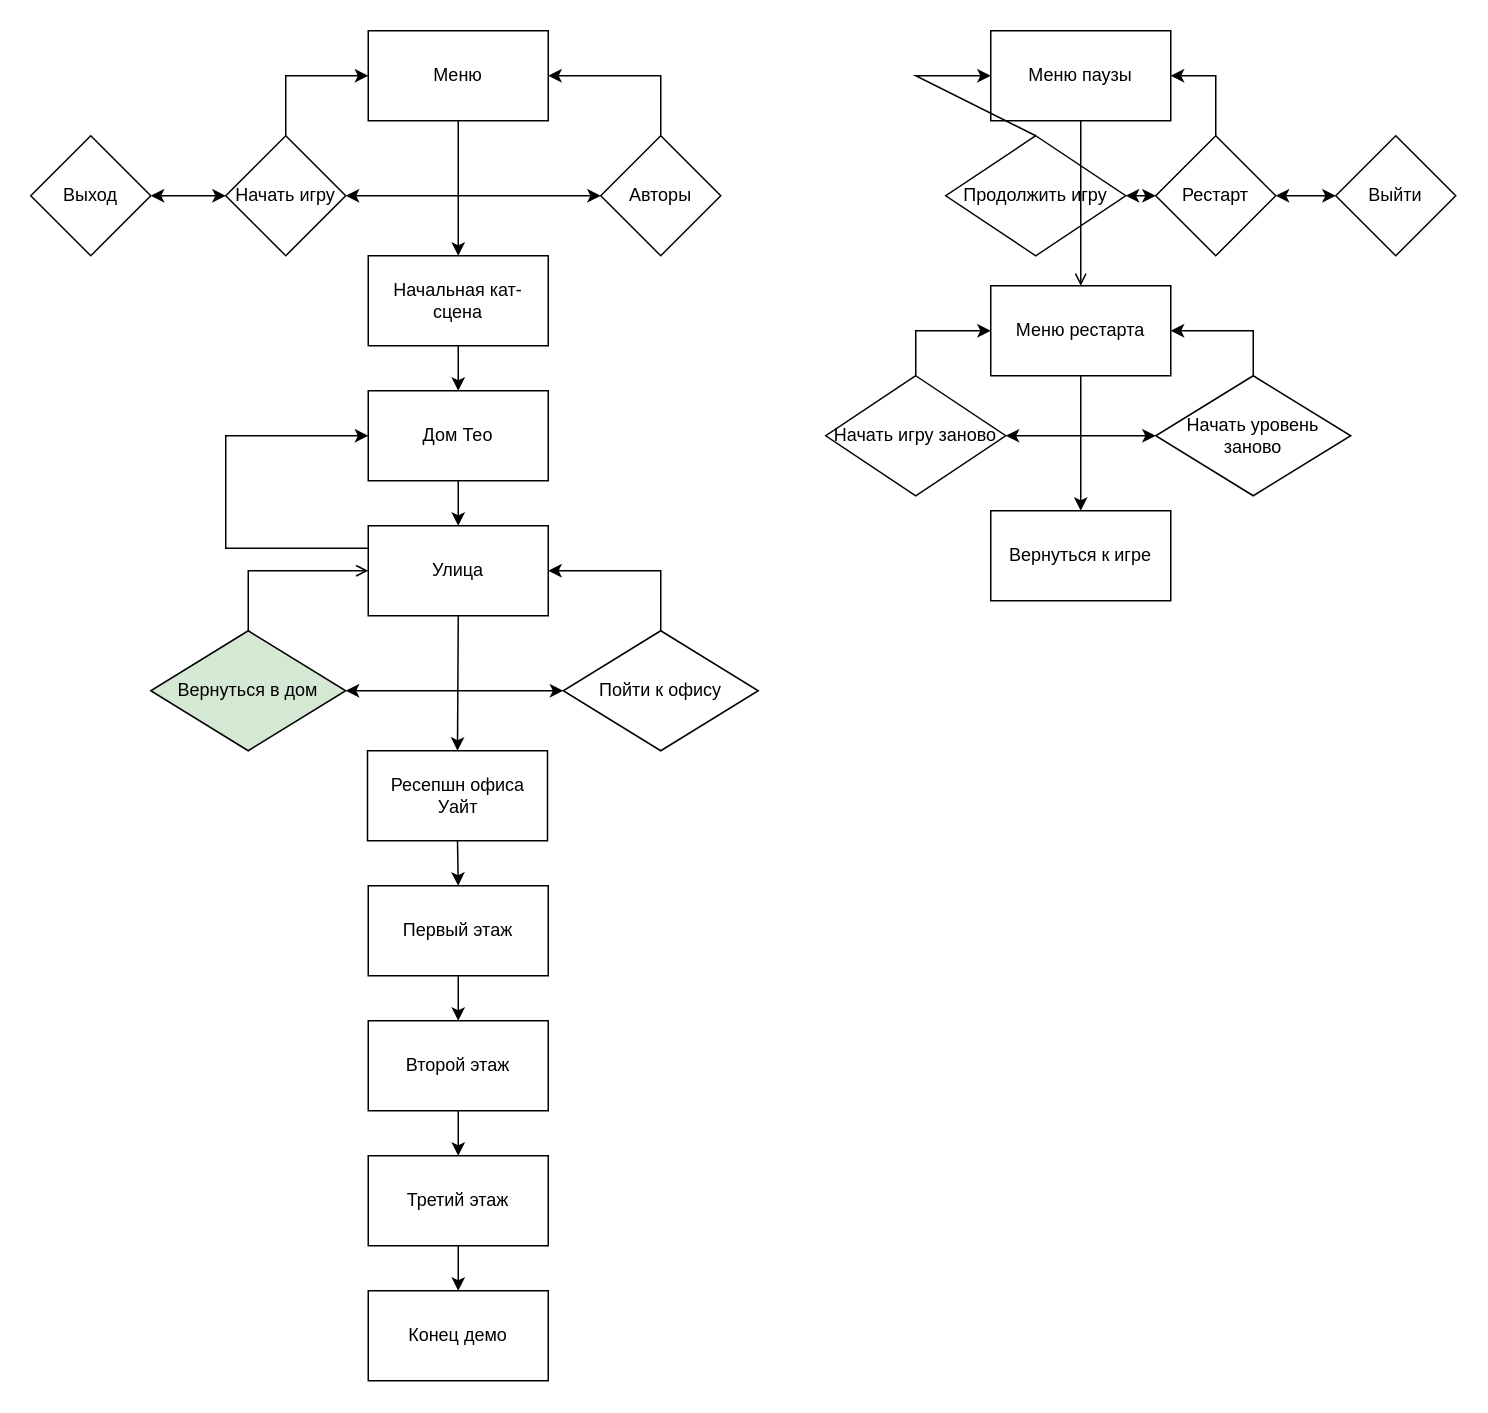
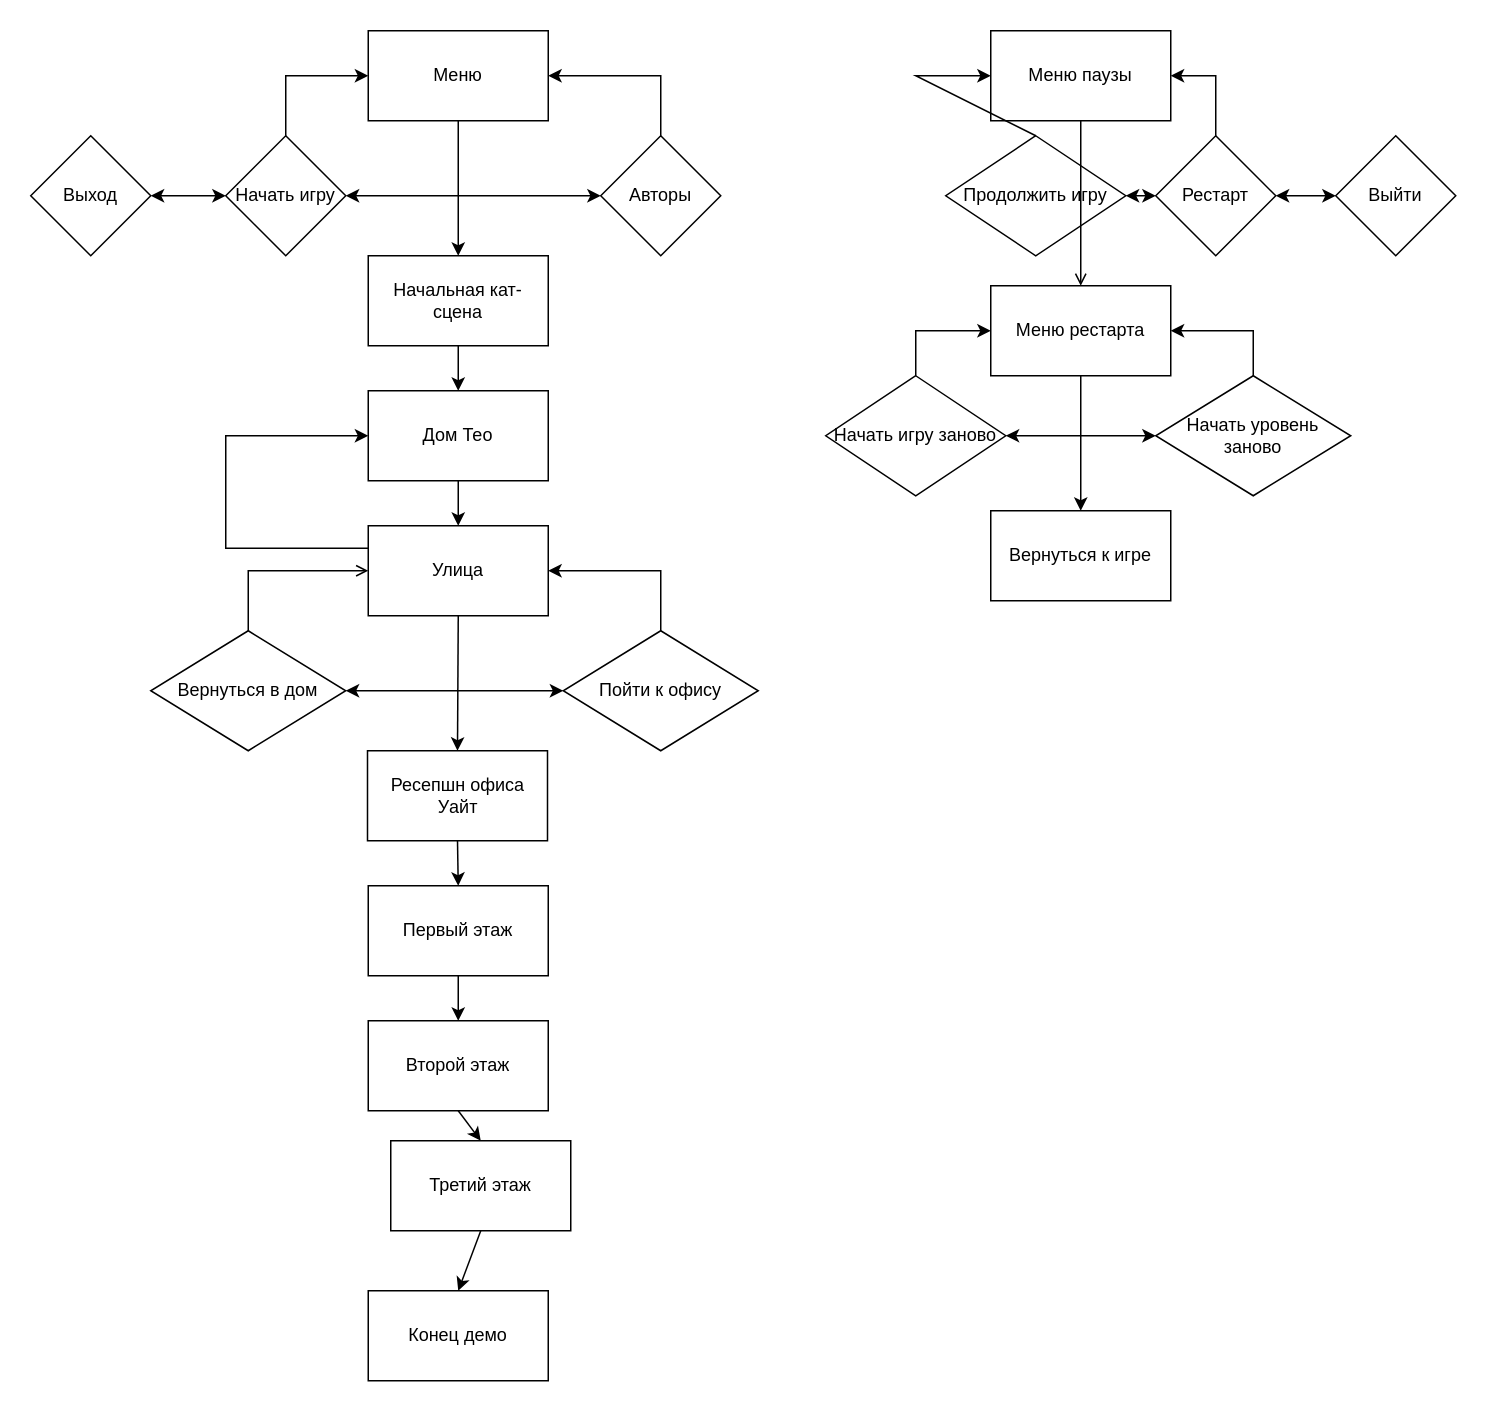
- <mxCell id="10" value="Вернуться в дом" style="rhombus;whiteSpace=wrap;html=1;fillColor=#d5e8d4;" parent="1" vertex="1"><mxGeometry x="100" y="420" width="130" height="80" as="geometry" /></mxCell>
+ <mxCell id="10" value="Вернуться в дом" style="rhombus;whiteSpace=wrap;html=1;" parent="1" vertex="1"><mxGeometry x="100" y="420" width="130" height="80" as="geometry" /></mxCell>
- <mxCell id="44" value="Третий этаж" style="rounded=0;whiteSpace=wrap;html=1;" parent="1" vertex="1"><mxGeometry x="245" y="770" width="120" height="60" as="geometry" /></mxCell>
+ <mxCell id="44" value="Третий этаж" style="rounded=0;whiteSpace=wrap;html=1;" parent="1" vertex="1"><mxGeometry x="260" y="760" width="120" height="60" as="geometry" /></mxCell>
